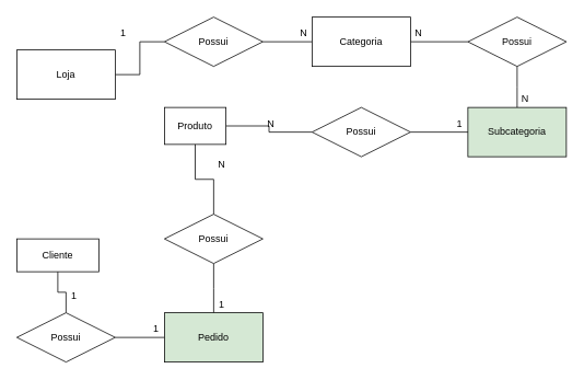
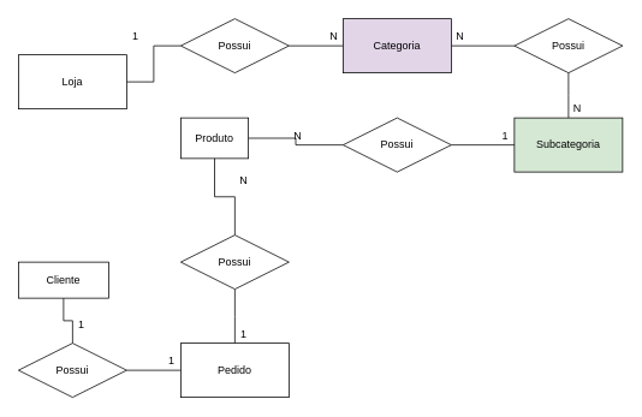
- <mxCell id="7" value="Categoria" style="rounded=0;whiteSpace=wrap;html=1;" vertex="1" parent="1"><mxGeometry x="380" y="20" width="120" height="60" as="geometry" /></mxCell>
+ <mxCell id="7" value="Categoria" style="rounded=0;whiteSpace=wrap;html=1;fillColor=#e1d5e7;" vertex="1" parent="1"><mxGeometry x="380" y="20" width="120" height="60" as="geometry" /></mxCell>
- <mxCell id="26" value="Pedido" style="rounded=0;whiteSpace=wrap;html=1;fillColor=#d5e8d4;" vertex="1" parent="1"><mxGeometry x="200" y="380" width="120" height="60" as="geometry" /></mxCell>
+ <mxCell id="26" value="Pedido" style="rounded=0;whiteSpace=wrap;html=1;" vertex="1" parent="1"><mxGeometry x="200" y="380" width="120" height="60" as="geometry" /></mxCell>
